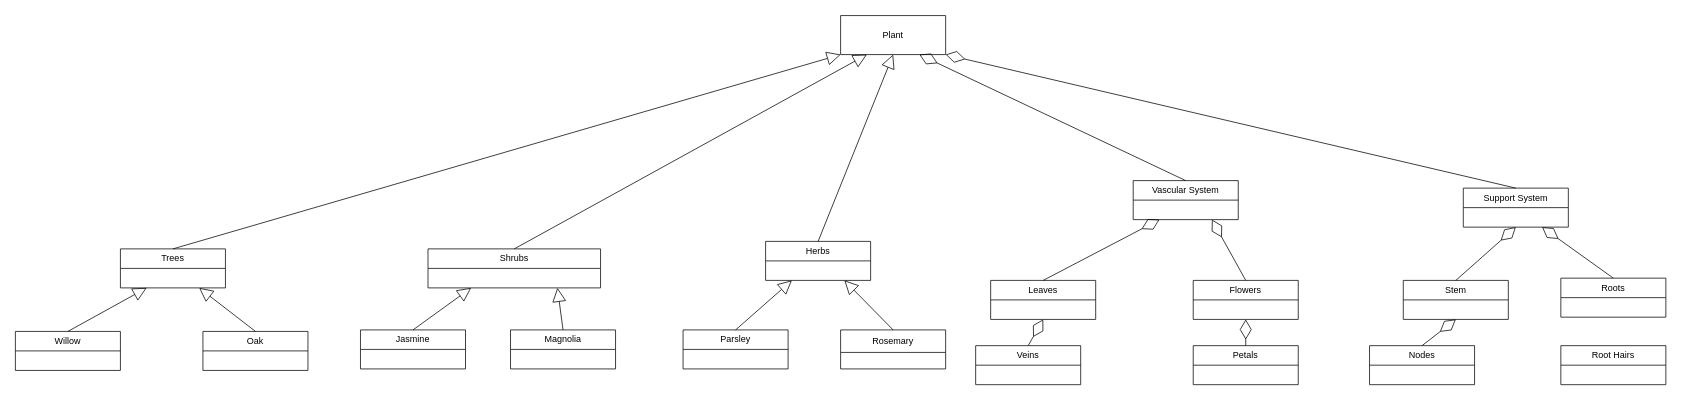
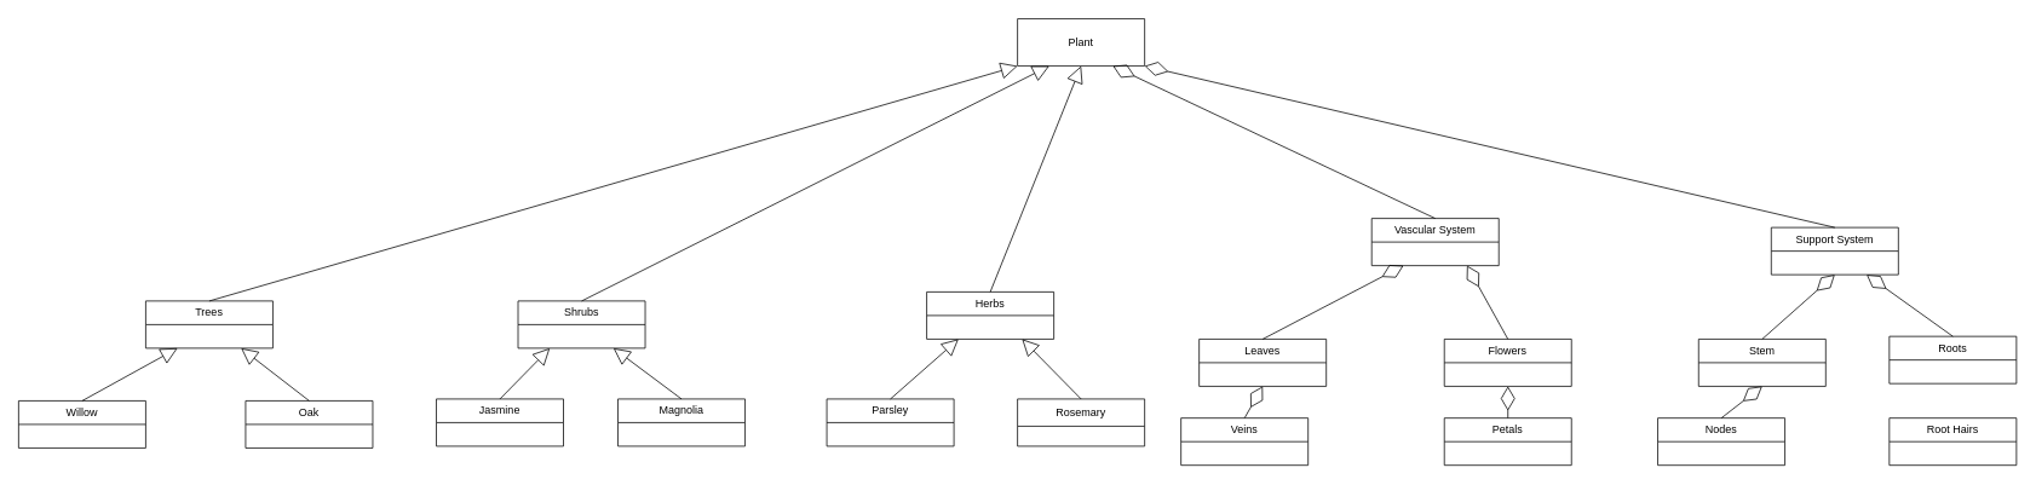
- <mxCell id="6" value="Shrubs" style="swimlane;fontStyle=0;childLayout=stackLayout;horizontal=1;startSize=26;fillColor=none;horizontalStack=0;resizeParent=1;resizeParentMax=0;resizeLast=0;collapsible=1;marginBottom=0;whiteSpace=wrap;html=1;" vertex="1" parent="1"><mxGeometry x="570" y="331" width="230" height="52" as="geometry" /></mxCell>
+ <mxCell id="6" value="Shrubs" style="swimlane;fontStyle=0;childLayout=stackLayout;horizontal=1;startSize=26;fillColor=none;horizontalStack=0;resizeParent=1;resizeParentMax=0;resizeLast=0;collapsible=1;marginBottom=0;whiteSpace=wrap;html=1;" vertex="1" parent="1"><mxGeometry x="570" y="331" width="140" height="52" as="geometry" /></mxCell>
